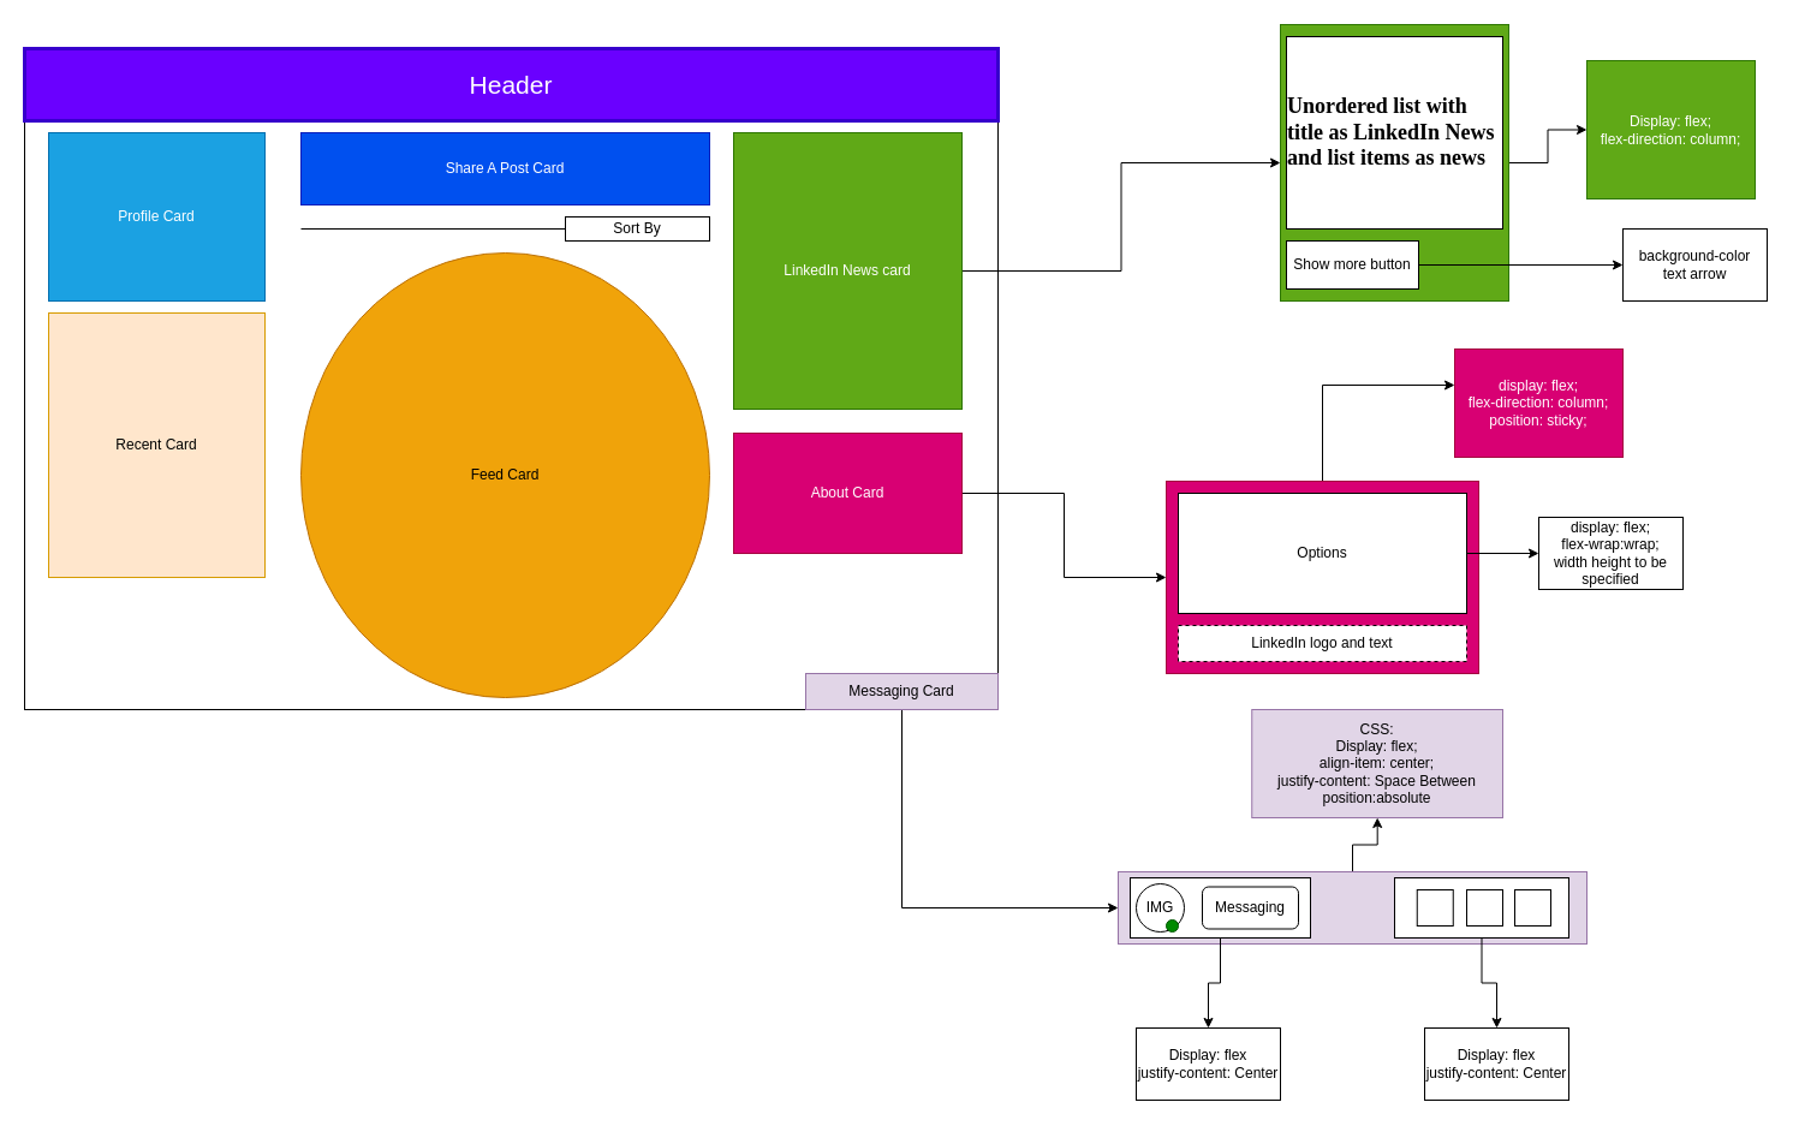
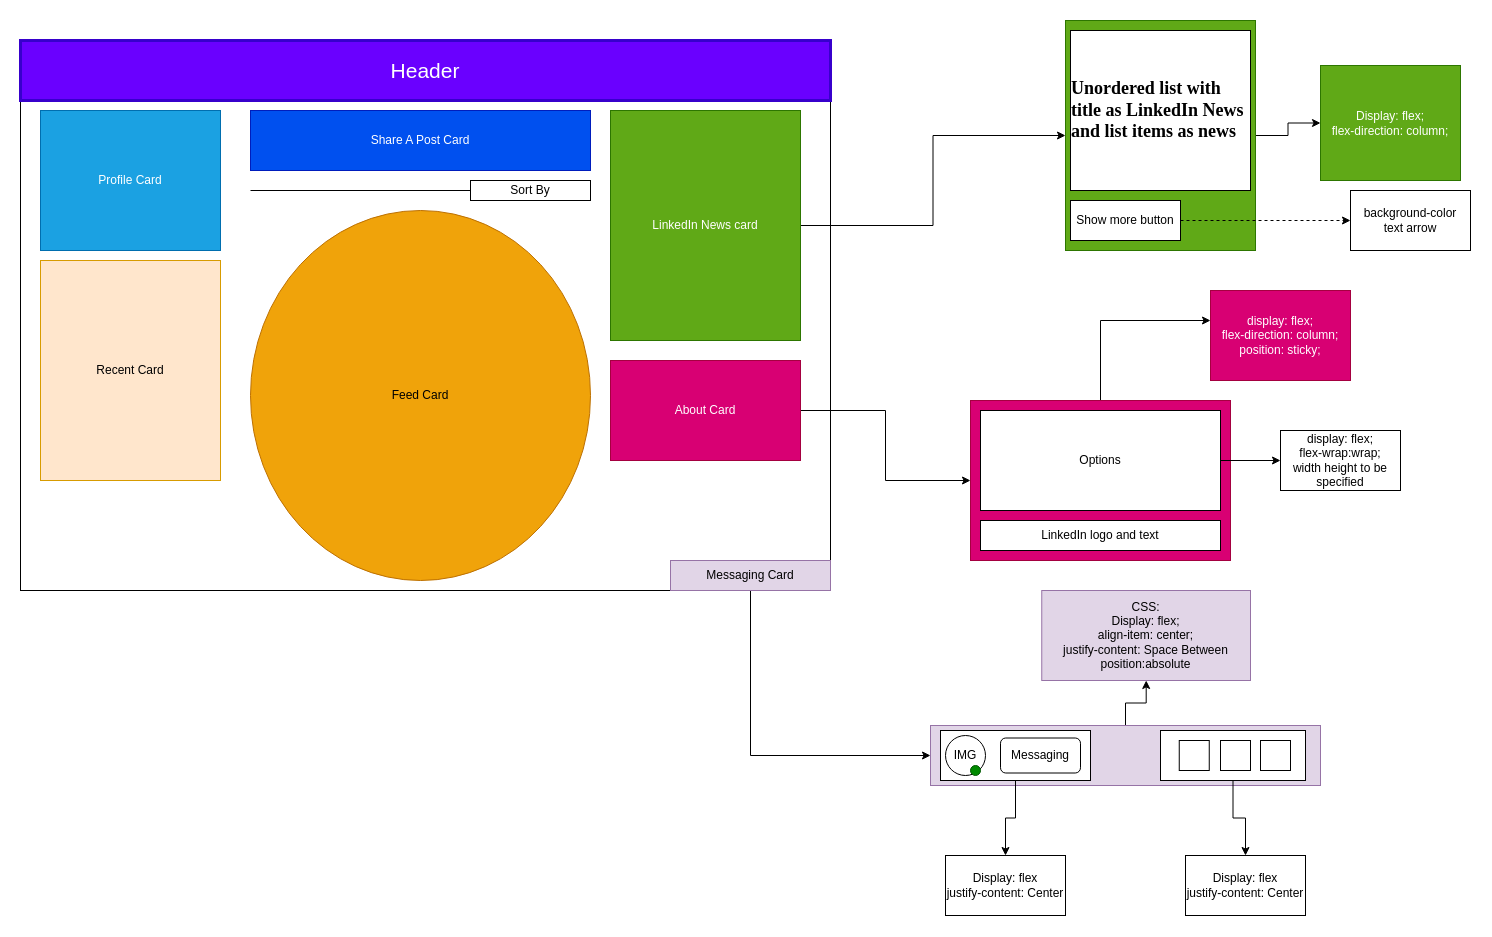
- <mxCell id="40" value="Display: flex;&lt;br&gt;flex-direction: column;" style="whiteSpace=wrap;html=1;fillColor=#60a917;strokeColor=#2D7600;fontColor=#ffffff;rounded=0;" parent="1" vertex="1"><mxGeometry x="1320" y="50" width="140" height="115" as="geometry" /></mxCell>
+ <mxCell id="40" value="Display: flex;&lt;br&gt;flex-direction: column;" style="whiteSpace=wrap;html=1;fillColor=#60a917;strokeColor=#2D7600;fontColor=#ffffff;rounded=0;" parent="1" vertex="1"><mxGeometry x="1320" y="65" width="140" height="115" as="geometry" /></mxCell>
- <mxCell id="42" style="edgeStyle=orthogonalEdgeStyle;rounded=0;orthogonalLoop=1;jettySize=auto;html=1;" parent="1" source="43" target="44" edge="1"><mxGeometry relative="1" as="geometry"><mxPoint x="1320" y="220" as="targetPoint" /></mxGeometry></mxCell>
+ <mxCell id="42" style="edgeStyle=orthogonalEdgeStyle;rounded=0;orthogonalLoop=1;jettySize=auto;html=1;dashed=1;" parent="1" source="43" target="44" edge="1"><mxGeometry relative="1" as="geometry"><mxPoint x="1320" y="220" as="targetPoint" /></mxGeometry></mxCell>
- <mxCell id="35" value="LinkedIn logo and text" style="rounded=0;whiteSpace=wrap;html=1;dashed=1;" parent="1" vertex="1"><mxGeometry x="980" y="520" width="240" height="30" as="geometry" /></mxCell>
+ <mxCell id="35" value="LinkedIn logo and text" style="rounded=0;whiteSpace=wrap;html=1;" parent="1" vertex="1"><mxGeometry x="980" y="520" width="240" height="30" as="geometry" /></mxCell>
